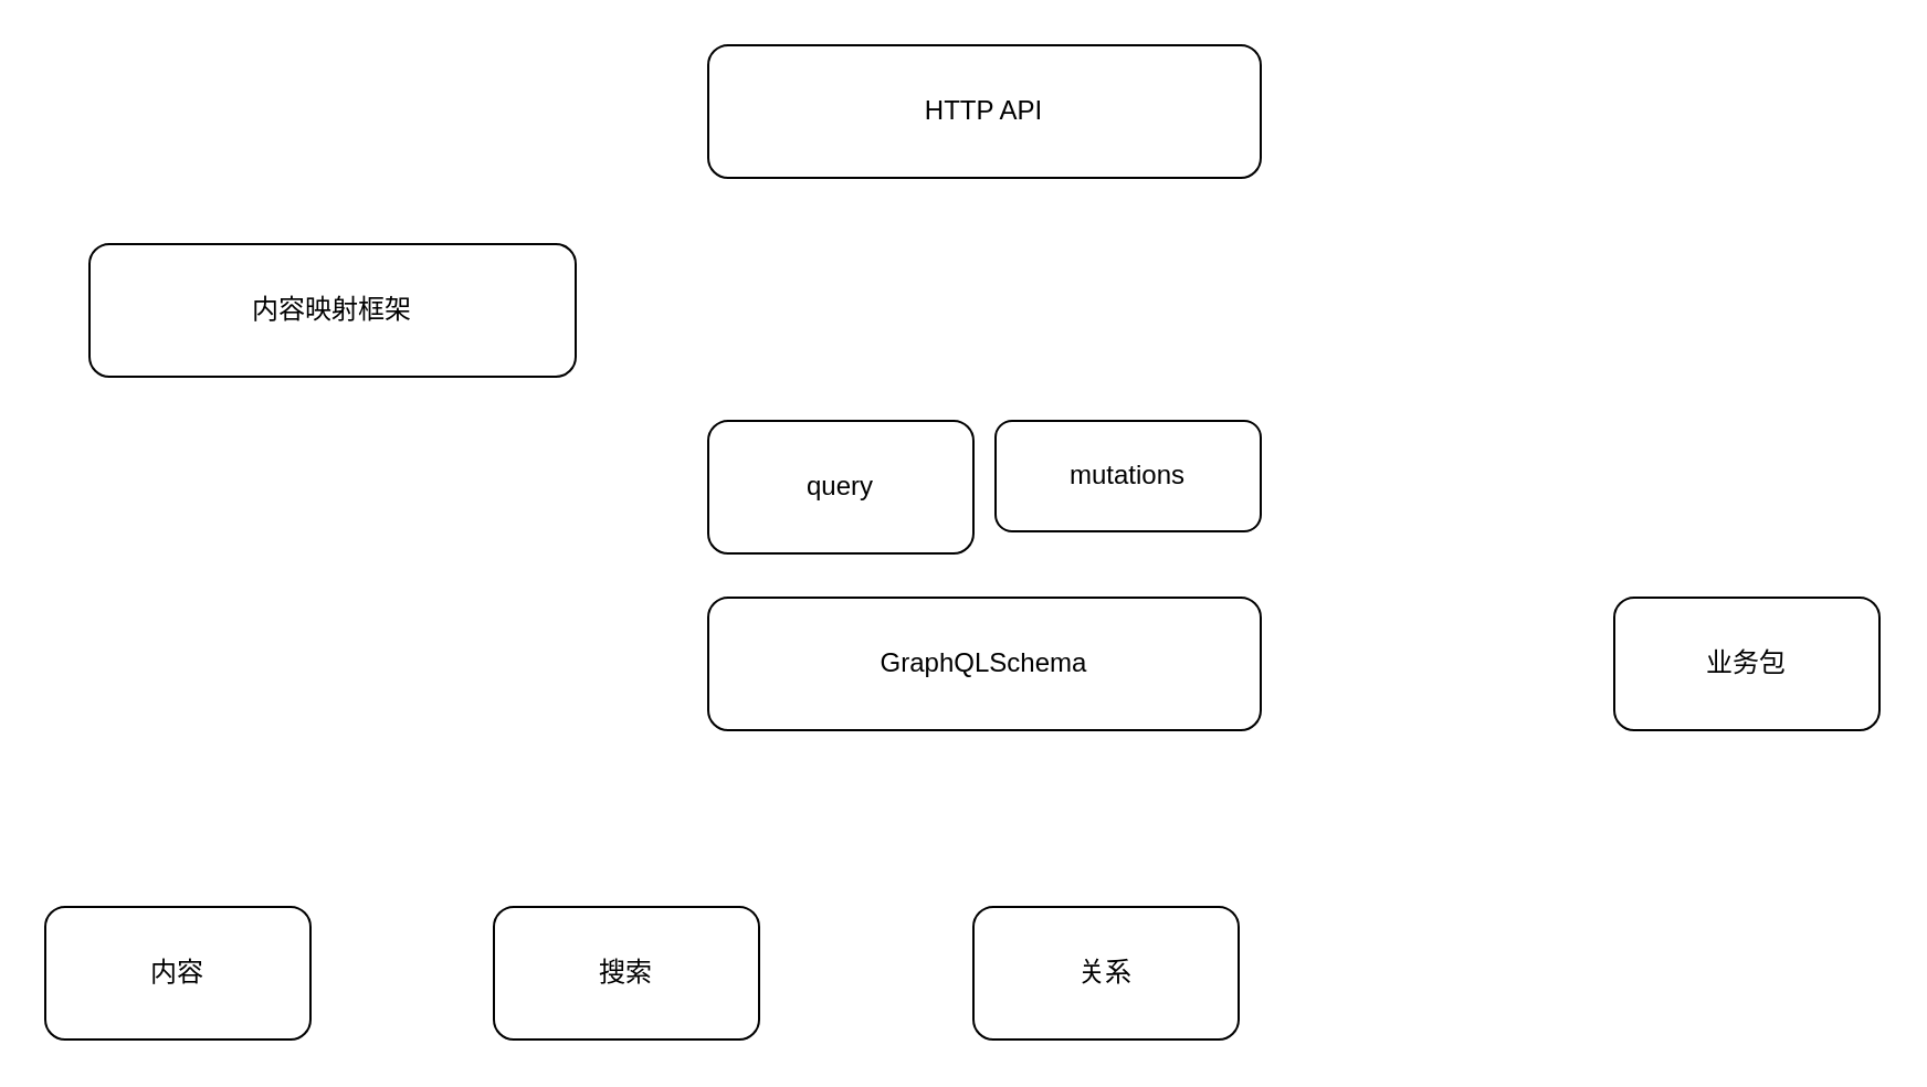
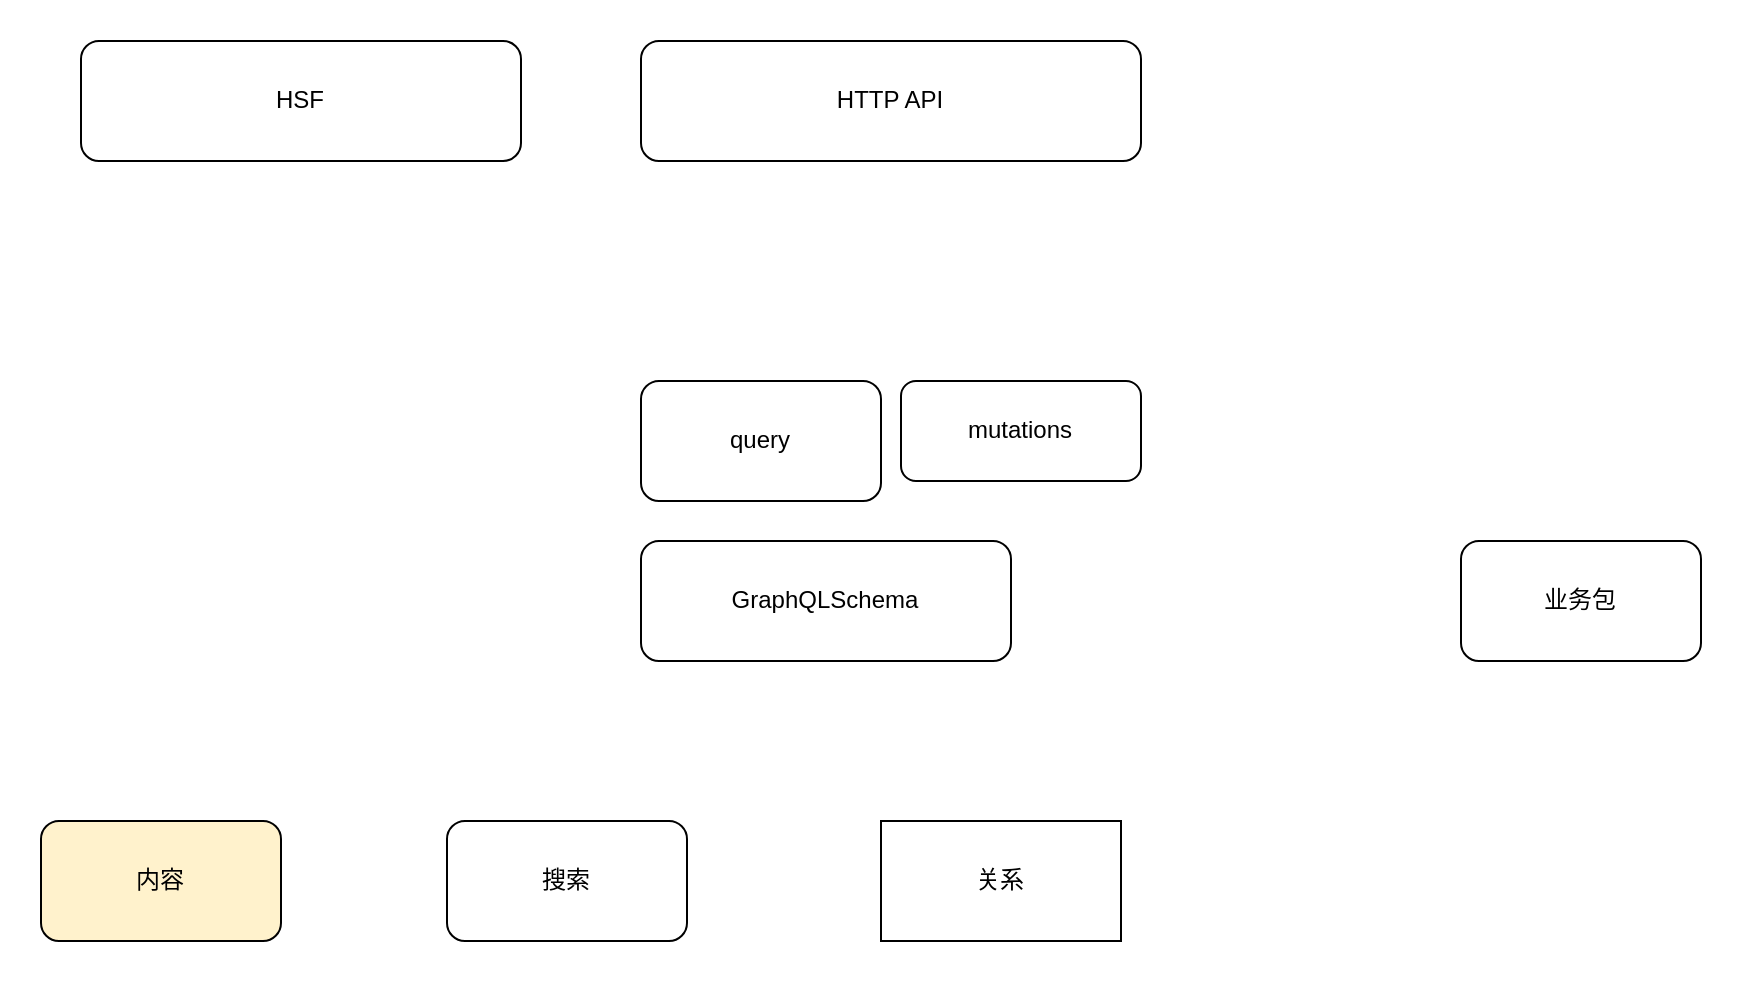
+ <mxCell id="2" value="HSF" style="rounded=1;whiteSpace=wrap;html=1;" vertex="1" parent="1"><mxGeometry x="40" y="20" width="220" height="60" as="geometry" /></mxCell>
- <mxCell id="7" value="内容映射框架" style="rounded=1;whiteSpace=wrap;html=1;" vertex="1" parent="1"><mxGeometry x="40" y="110" width="220" height="60" as="geometry" /></mxCell>
- <mxCell id="9" value="GraphQLSchema" style="rounded=1;whiteSpace=wrap;html=1;" vertex="1" parent="1"><mxGeometry x="320" y="270" width="250" height="60" as="geometry" /></mxCell>
+ <mxCell id="9" value="GraphQLSchema" style="rounded=1;whiteSpace=wrap;html=1;" vertex="1" parent="1"><mxGeometry x="320" y="270" width="185" height="60" as="geometry" /></mxCell>
- <mxCell id="4" value="内容" style="rounded=1;whiteSpace=wrap;html=1;" vertex="1" parent="1"><mxGeometry x="20" y="410" width="120" height="60" as="geometry" /></mxCell>
+ <mxCell id="4" value="内容" style="rounded=1;whiteSpace=wrap;html=1;fillColor=#fff2cc;" vertex="1" parent="1"><mxGeometry x="20" y="410" width="120" height="60" as="geometry" /></mxCell>
- <mxCell id="6" value="关系" style="rounded=1;whiteSpace=wrap;html=1;" vertex="1" parent="1"><mxGeometry x="440" y="410" width="120" height="60" as="geometry" /></mxCell>
+ <mxCell id="6" value="关系" style="whiteSpace=wrap;html=1;rounded=0;" vertex="1" parent="1"><mxGeometry x="440" y="410" width="120" height="60" as="geometry" /></mxCell>
